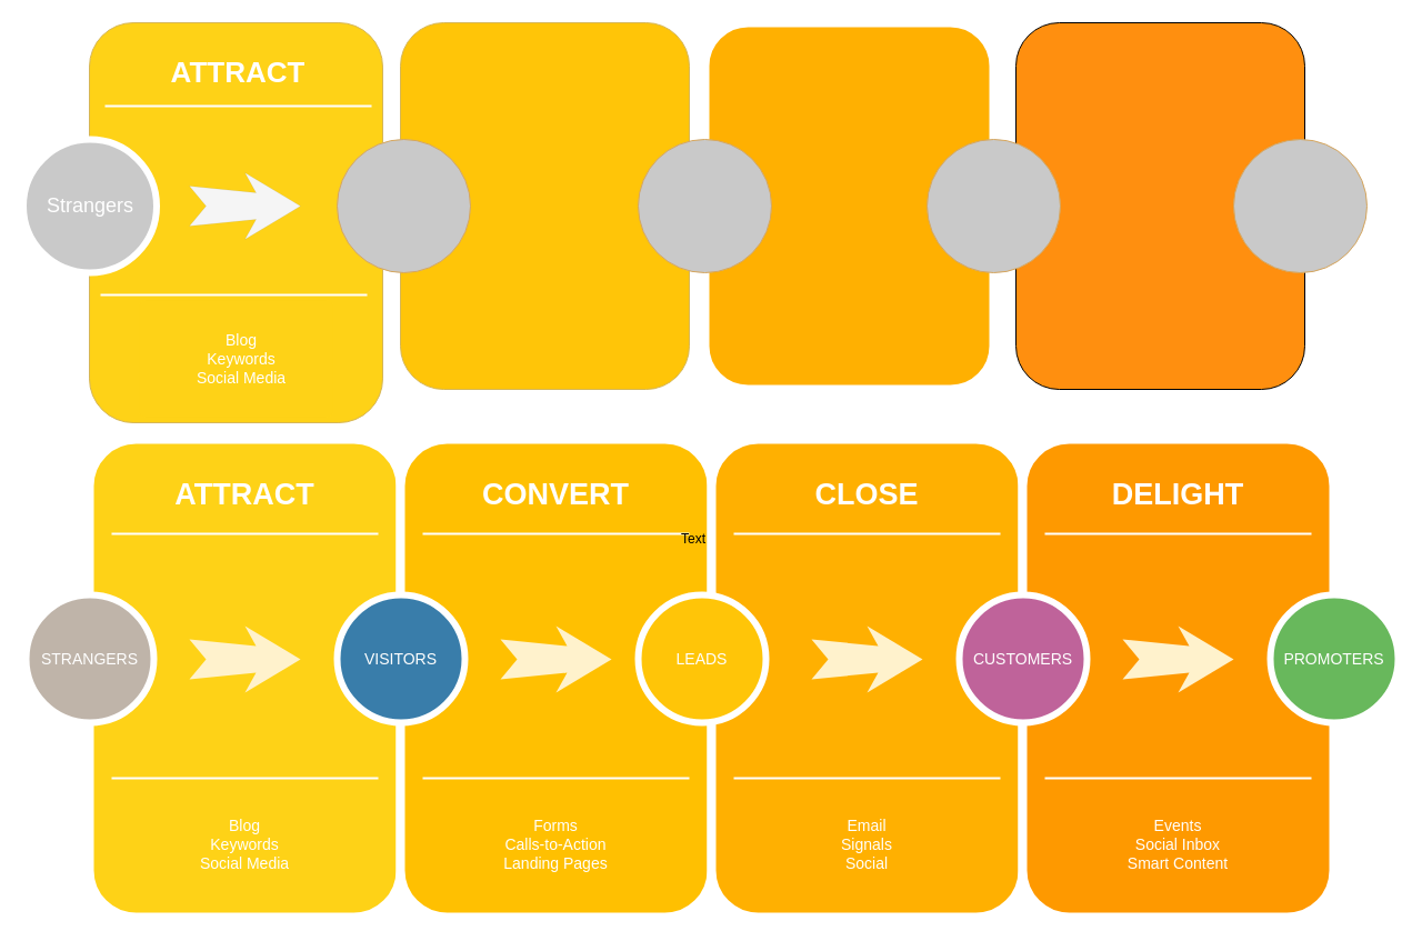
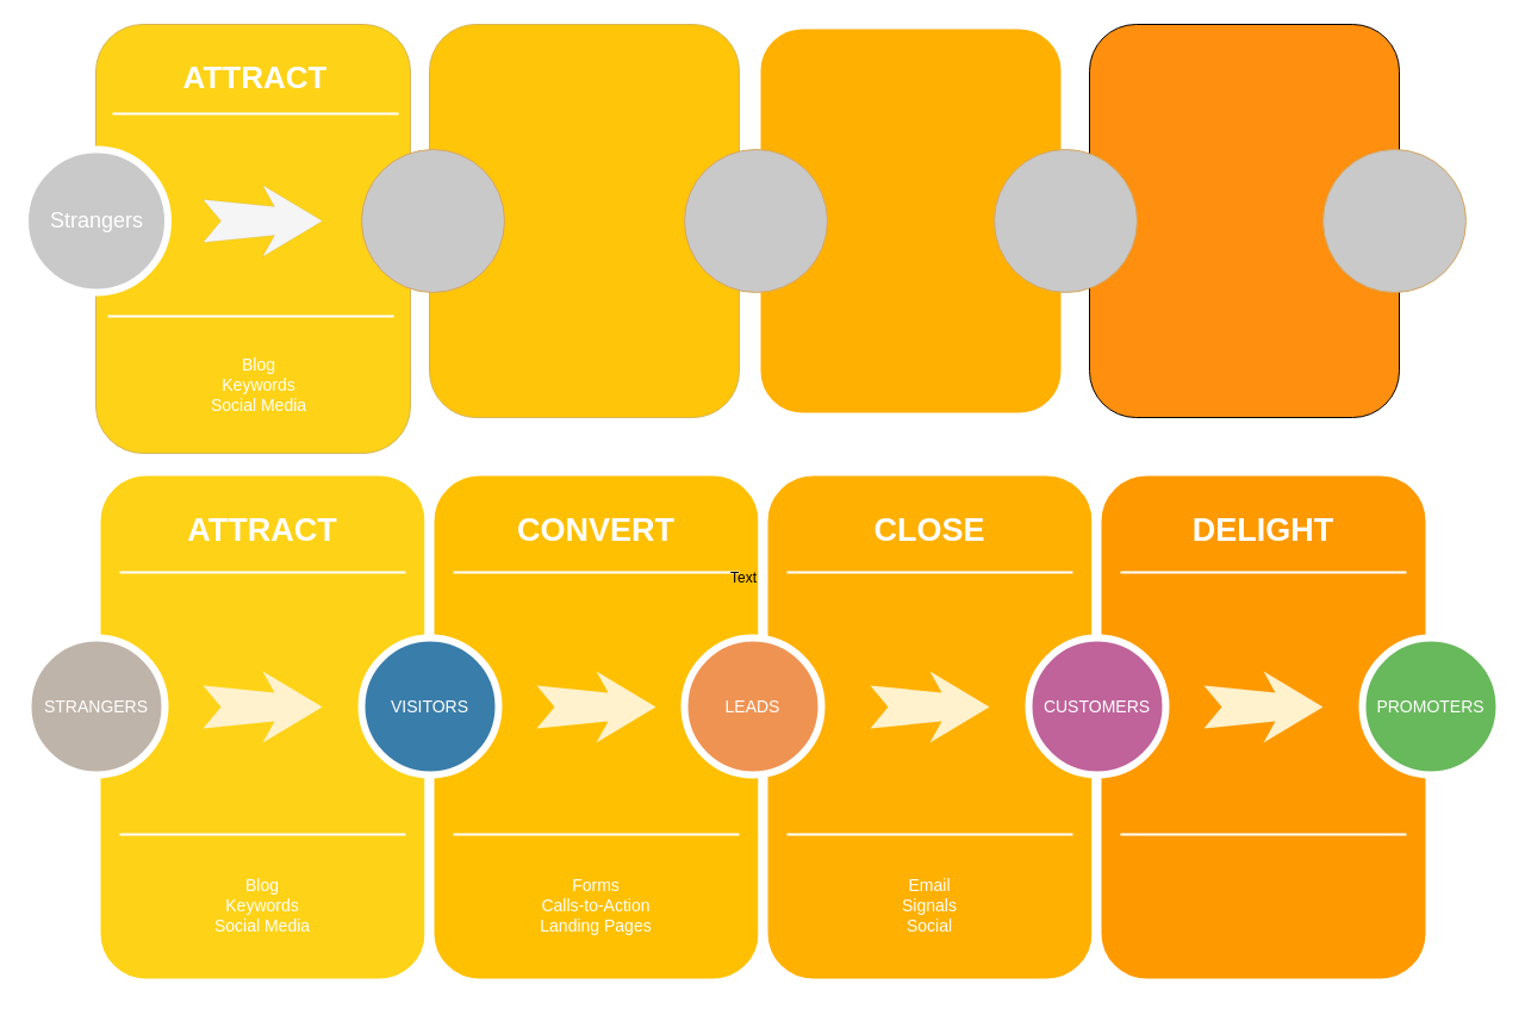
- <mxCell id="21" value="LEADS" style="ellipse;whiteSpace=wrap;html=1;rounded=0;shadow=0;strokeWidth=6;fontSize=14;align=center;fillColor=#ffc508;strokeColor=#FFFFFF;fontColor=#FFFFFF;" parent="1" vertex="1"><mxGeometry x="574" y="535" width="115" height="115" as="geometry" /></mxCell>
+ <mxCell id="21" value="LEADS" style="ellipse;whiteSpace=wrap;html=1;rounded=0;shadow=0;strokeWidth=6;fontSize=14;align=center;fillColor=#EF9353;strokeColor=#FFFFFF;fontColor=#FFFFFF;" parent="1" vertex="1"><mxGeometry x="574" y="535" width="115" height="115" as="geometry" /></mxCell>
- <mxCell id="25" value="Events&lt;div&gt;Social Inbox&lt;/div&gt;&lt;div&gt;Smart Content&lt;/div&gt;" style="text;html=1;strokeColor=none;fillColor=none;align=center;verticalAlign=middle;whiteSpace=wrap;rounded=0;shadow=0;fontSize=14;fontColor=#FFFFFF;" parent="1" vertex="1"><mxGeometry x="920" y="715" width="280" height="90" as="geometry" /></mxCell>
